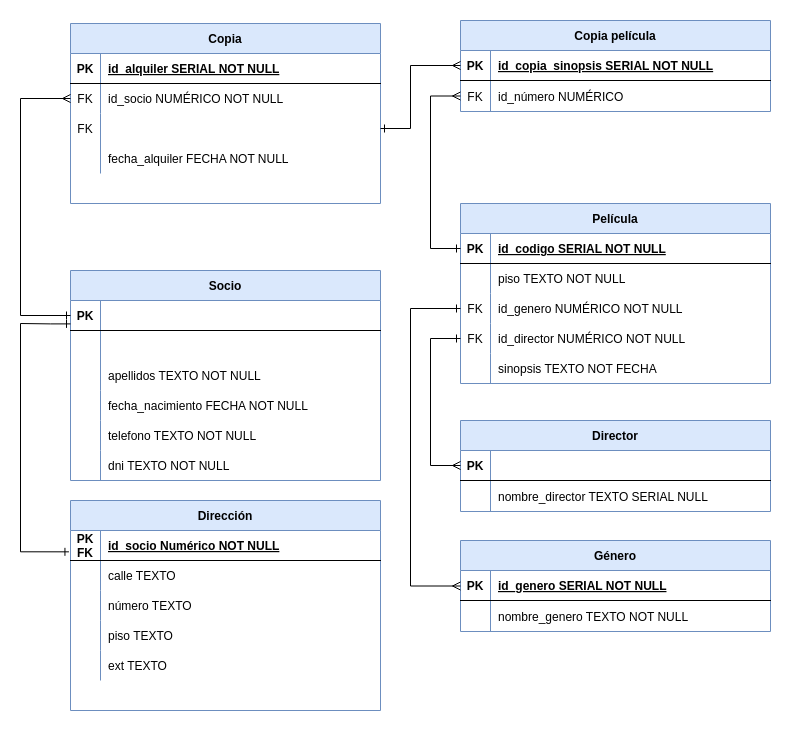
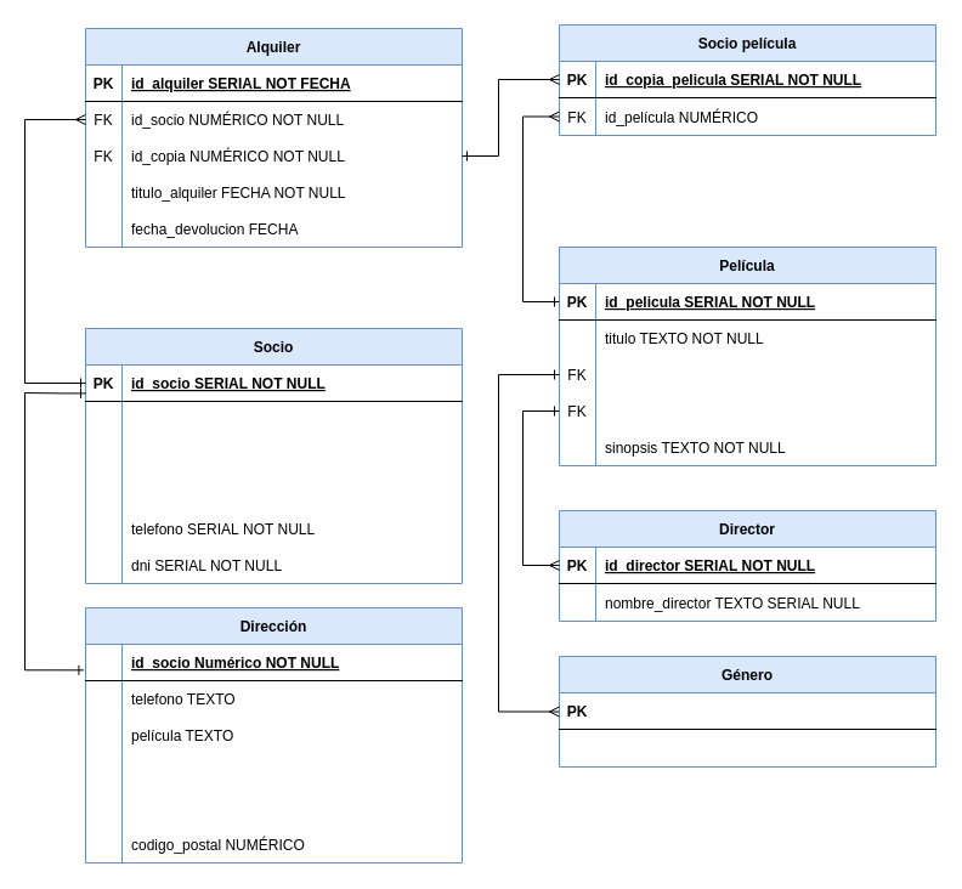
- <mxCell id="85" value="Copia película" style="shape=table;startSize=30;container=1;collapsible=1;childLayout=tableLayout;fixedRows=1;rowLines=0;fontStyle=1;align=center;resizeLast=1;fillColor=#dae8fc;strokeColor=#6c8ebf;" parent="1" vertex="1"><mxGeometry x="460" y="20" width="310" height="91" as="geometry" /></mxCell>
+ <mxCell id="85" value="Socio película" style="shape=table;startSize=30;container=1;collapsible=1;childLayout=tableLayout;fixedRows=1;rowLines=0;fontStyle=1;align=center;resizeLast=1;fillColor=#dae8fc;strokeColor=#6c8ebf;" parent="1" vertex="1"><mxGeometry x="460" y="20" width="310" height="91" as="geometry" /></mxCell>
- <mxCell id="69" value="Copia" style="shape=table;startSize=30;container=1;collapsible=1;childLayout=tableLayout;fixedRows=1;rowLines=0;fontStyle=1;align=center;resizeLast=1;fillColor=#dae8fc;strokeColor=#6c8ebf;" parent="1" vertex="1"><mxGeometry x="70" y="23" width="310" height="180" as="geometry" /></mxCell>
+ <mxCell id="69" value="Alquiler" style="shape=table;startSize=30;container=1;collapsible=1;childLayout=tableLayout;fixedRows=1;rowLines=0;fontStyle=1;align=center;resizeLast=1;fillColor=#dae8fc;strokeColor=#6c8ebf;" parent="1" vertex="1"><mxGeometry x="70" y="23" width="310" height="180" as="geometry" /></mxCell>
- <mxCell id="88" value="id_copia_sinopsis SERIAL NOT NULL" style="shape=partialRectangle;overflow=hidden;connectable=0;fillColor=none;top=0;left=0;bottom=0;right=0;align=left;spacingLeft=6;fontStyle=5;" parent="86" vertex="1"><mxGeometry x="30" width="280" height="30" as="geometry"><mxRectangle width="280" height="30" as="alternateBounds" /></mxGeometry></mxCell>
+ <mxCell id="88" value="id_copia_pelicula SERIAL NOT NULL" style="shape=partialRectangle;overflow=hidden;connectable=0;fillColor=none;top=0;left=0;bottom=0;right=0;align=left;spacingLeft=6;fontStyle=5;" parent="86" vertex="1"><mxGeometry x="30" width="280" height="30" as="geometry"><mxRectangle width="280" height="30" as="alternateBounds" /></mxGeometry></mxCell>
- <mxCell id="72" value="id_alquiler SERIAL NOT NULL" style="shape=partialRectangle;overflow=hidden;connectable=0;fillColor=none;top=0;left=0;bottom=0;right=0;align=left;spacingLeft=6;fontStyle=5;" parent="70" vertex="1"><mxGeometry x="30" width="280" height="30" as="geometry"><mxRectangle width="280" height="30" as="alternateBounds" /></mxGeometry></mxCell>
+ <mxCell id="72" value="id_alquiler SERIAL NOT FECHA" style="shape=partialRectangle;overflow=hidden;connectable=0;fillColor=none;top=0;left=0;bottom=0;right=0;align=left;spacingLeft=6;fontStyle=5;" parent="70" vertex="1"><mxGeometry x="30" width="280" height="30" as="geometry"><mxRectangle width="280" height="30" as="alternateBounds" /></mxGeometry></mxCell>
- <mxCell id="91" value="id_número NUMÉRICO" style="shape=partialRectangle;overflow=hidden;connectable=0;fillColor=none;top=0;left=0;bottom=0;right=0;align=left;spacingLeft=6;" parent="89" vertex="1"><mxGeometry x="30" width="280" height="31" as="geometry"><mxRectangle width="280" height="31" as="alternateBounds" /></mxGeometry></mxCell>
+ <mxCell id="91" value="id_película NUMÉRICO" style="shape=partialRectangle;overflow=hidden;connectable=0;fillColor=none;top=0;left=0;bottom=0;right=0;align=left;spacingLeft=6;" parent="89" vertex="1"><mxGeometry x="30" width="280" height="31" as="geometry"><mxRectangle width="280" height="31" as="alternateBounds" /></mxGeometry></mxCell>
+ <mxCell id="78" value="id_copia NUMÉRICO NOT NULL" style="shape=partialRectangle;overflow=hidden;connectable=0;fillColor=none;top=0;left=0;bottom=0;right=0;align=left;spacingLeft=6;" parent="76" vertex="1"><mxGeometry x="30" width="280" height="30" as="geometry"><mxRectangle width="280" height="30" as="alternateBounds" /></mxGeometry></mxCell>
- <mxCell id="81" value="fecha_alquiler FECHA NOT NULL" style="shape=partialRectangle;overflow=hidden;connectable=0;fillColor=none;top=0;left=0;bottom=0;right=0;align=left;spacingLeft=6;" parent="79" vertex="1"><mxGeometry x="30" width="280" height="30" as="geometry"><mxRectangle width="280" height="30" as="alternateBounds" /></mxGeometry></mxCell>
+ <mxCell id="81" value="titulo_alquiler FECHA NOT NULL" style="shape=partialRectangle;overflow=hidden;connectable=0;fillColor=none;top=0;left=0;bottom=0;right=0;align=left;spacingLeft=6;" parent="79" vertex="1"><mxGeometry x="30" width="280" height="30" as="geometry"><mxRectangle width="280" height="30" as="alternateBounds" /></mxGeometry></mxCell>
+ <mxCell id="84" value="fecha_devolucion FECHA" style="shape=partialRectangle;overflow=hidden;connectable=0;fillColor=none;top=0;left=0;bottom=0;right=0;align=left;spacingLeft=6;" parent="82" vertex="1"><mxGeometry x="30" width="280" height="30" as="geometry"><mxRectangle width="280" height="30" as="alternateBounds" /></mxGeometry></mxCell>
- <mxCell id="42" value="id_codigo SERIAL NOT NULL" style="shape=partialRectangle;overflow=hidden;connectable=0;fillColor=none;top=0;left=0;bottom=0;right=0;align=left;spacingLeft=6;fontStyle=5;" parent="40" vertex="1"><mxGeometry x="30" width="280" height="30" as="geometry"><mxRectangle width="280" height="30" as="alternateBounds" /></mxGeometry></mxCell>
+ <mxCell id="42" value="id_pelicula SERIAL NOT NULL" style="shape=partialRectangle;overflow=hidden;connectable=0;fillColor=none;top=0;left=0;bottom=0;right=0;align=left;spacingLeft=6;fontStyle=5;" parent="40" vertex="1"><mxGeometry x="30" width="280" height="30" as="geometry"><mxRectangle width="280" height="30" as="alternateBounds" /></mxGeometry></mxCell>
- <mxCell id="45" value="piso TEXTO NOT NULL" style="shape=partialRectangle;overflow=hidden;connectable=0;fillColor=none;top=0;left=0;bottom=0;right=0;align=left;spacingLeft=6;" parent="43" vertex="1"><mxGeometry x="30" width="280" height="30" as="geometry"><mxRectangle width="280" height="30" as="alternateBounds" /></mxGeometry></mxCell>
+ <mxCell id="45" value="titulo TEXTO NOT NULL" style="shape=partialRectangle;overflow=hidden;connectable=0;fillColor=none;top=0;left=0;bottom=0;right=0;align=left;spacingLeft=6;" parent="43" vertex="1"><mxGeometry x="30" width="280" height="30" as="geometry"><mxRectangle width="280" height="30" as="alternateBounds" /></mxGeometry></mxCell>
- <mxCell id="48" value="id_genero NUMÉRICO NOT NULL" style="shape=partialRectangle;overflow=hidden;connectable=0;fillColor=none;top=0;left=0;bottom=0;right=0;align=left;spacingLeft=6;" parent="46" vertex="1"><mxGeometry x="30" width="280" height="30" as="geometry"><mxRectangle width="280" height="30" as="alternateBounds" /></mxGeometry></mxCell>
+ <mxCell id="5" value="id_socio SERIAL NOT NULL" style="shape=partialRectangle;overflow=hidden;connectable=0;fillColor=none;top=0;left=0;bottom=0;right=0;align=left;spacingLeft=6;fontStyle=5;" parent="3" vertex="1"><mxGeometry x="30" width="280" height="30" as="geometry"><mxRectangle width="280" height="30" as="alternateBounds" /></mxGeometry></mxCell>
- <mxCell id="51" value="id_director NUMÉRICO NOT NULL" style="shape=partialRectangle;overflow=hidden;connectable=0;fillColor=none;top=0;left=0;bottom=0;right=0;align=left;spacingLeft=6;" parent="49" vertex="1"><mxGeometry x="30" width="280" height="30" as="geometry"><mxRectangle width="280" height="30" as="alternateBounds" /></mxGeometry></mxCell>
- <mxCell id="54" value="sinopsis TEXTO NOT FECHA" style="shape=partialRectangle;overflow=hidden;connectable=0;fillColor=none;top=0;left=0;bottom=0;right=0;align=left;spacingLeft=6;" parent="52" vertex="1"><mxGeometry x="30" width="280" height="30" as="geometry"><mxRectangle width="280" height="30" as="alternateBounds" /></mxGeometry></mxCell>
+ <mxCell id="54" value="sinopsis TEXTO NOT NULL" style="shape=partialRectangle;overflow=hidden;connectable=0;fillColor=none;top=0;left=0;bottom=0;right=0;align=left;spacingLeft=6;" parent="52" vertex="1"><mxGeometry x="30" width="280" height="30" as="geometry"><mxRectangle width="280" height="30" as="alternateBounds" /></mxGeometry></mxCell>
- <mxCell id="10" value="apellidos TEXTO NOT NULL" style="shape=partialRectangle;overflow=hidden;connectable=0;fillColor=none;top=0;left=0;bottom=0;right=0;align=left;spacingLeft=6;" parent="8" vertex="1"><mxGeometry x="30" width="280" height="30" as="geometry"><mxRectangle width="280" height="30" as="alternateBounds" /></mxGeometry></mxCell>
- <mxCell id="13" value="fecha_nacimiento FECHA NOT NULL" style="shape=partialRectangle;overflow=hidden;connectable=0;fillColor=none;top=0;left=0;bottom=0;right=0;align=left;spacingLeft=6;" parent="11" vertex="1"><mxGeometry x="30" width="280" height="30" as="geometry"><mxRectangle width="280" height="30" as="alternateBounds" /></mxGeometry></mxCell>
- <mxCell id="16" value="telefono TEXTO NOT NULL" style="shape=partialRectangle;overflow=hidden;connectable=0;fillColor=none;top=0;left=0;bottom=0;right=0;align=left;spacingLeft=6;" parent="14" vertex="1"><mxGeometry x="30" width="280" height="30" as="geometry"><mxRectangle width="280" height="30" as="alternateBounds" /></mxGeometry></mxCell>
+ <mxCell id="16" value="telefono SERIAL NOT NULL" style="shape=partialRectangle;overflow=hidden;connectable=0;fillColor=none;top=0;left=0;bottom=0;right=0;align=left;spacingLeft=6;" parent="14" vertex="1"><mxGeometry x="30" width="280" height="30" as="geometry"><mxRectangle width="280" height="30" as="alternateBounds" /></mxGeometry></mxCell>
- <mxCell id="19" value="dni TEXTO NOT NULL" style="shape=partialRectangle;overflow=hidden;connectable=0;fillColor=none;top=0;left=0;bottom=0;right=0;align=left;spacingLeft=6;" parent="17" vertex="1"><mxGeometry x="30" width="280" height="30" as="geometry"><mxRectangle width="280" height="30" as="alternateBounds" /></mxGeometry></mxCell>
+ <mxCell id="19" value="dni SERIAL NOT NULL" style="shape=partialRectangle;overflow=hidden;connectable=0;fillColor=none;top=0;left=0;bottom=0;right=0;align=left;spacingLeft=6;" parent="17" vertex="1"><mxGeometry x="30" width="280" height="30" as="geometry"><mxRectangle width="280" height="30" as="alternateBounds" /></mxGeometry></mxCell>
+ <mxCell id="65" value="id_director SERIAL NOT NULL" style="shape=partialRectangle;overflow=hidden;connectable=0;fillColor=none;top=0;left=0;bottom=0;right=0;align=left;spacingLeft=6;fontStyle=5;" parent="63" vertex="1"><mxGeometry x="30" width="280" height="30" as="geometry"><mxRectangle width="280" height="30" as="alternateBounds" /></mxGeometry></mxCell>
- <mxCell id="22" value="PK&#10;FK&#10;" style="shape=partialRectangle;overflow=hidden;connectable=0;fillColor=none;top=0;left=0;bottom=0;right=0;fontStyle=1;" parent="21" vertex="1"><mxGeometry width="30" height="30" as="geometry"><mxRectangle width="30" height="30" as="alternateBounds" /></mxGeometry></mxCell>
- <mxCell id="26" value="calle TEXTO" style="shape=partialRectangle;overflow=hidden;connectable=0;fillColor=none;top=0;left=0;bottom=0;right=0;align=left;spacingLeft=6;" parent="24" vertex="1"><mxGeometry x="30" width="280" height="30" as="geometry"><mxRectangle width="280" height="30" as="alternateBounds" /></mxGeometry></mxCell>
+ <mxCell id="26" value="telefono TEXTO" style="shape=partialRectangle;overflow=hidden;connectable=0;fillColor=none;top=0;left=0;bottom=0;right=0;align=left;spacingLeft=6;" parent="24" vertex="1"><mxGeometry x="30" width="280" height="30" as="geometry"><mxRectangle width="280" height="30" as="alternateBounds" /></mxGeometry></mxCell>
- <mxCell id="58" value="id_genero SERIAL NOT NULL" style="shape=partialRectangle;overflow=hidden;connectable=0;fillColor=none;top=0;left=0;bottom=0;right=0;align=left;spacingLeft=6;fontStyle=5;" parent="56" vertex="1"><mxGeometry x="30" width="280" height="30" as="geometry"><mxRectangle width="280" height="30" as="alternateBounds" /></mxGeometry></mxCell>
- <mxCell id="29" value="número TEXTO" style="shape=partialRectangle;overflow=hidden;connectable=0;fillColor=none;top=0;left=0;bottom=0;right=0;align=left;spacingLeft=6;" parent="27" vertex="1"><mxGeometry x="30" width="280" height="30" as="geometry"><mxRectangle width="280" height="30" as="alternateBounds" /></mxGeometry></mxCell>
+ <mxCell id="29" value="película TEXTO" style="shape=partialRectangle;overflow=hidden;connectable=0;fillColor=none;top=0;left=0;bottom=0;right=0;align=left;spacingLeft=6;" parent="27" vertex="1"><mxGeometry x="30" width="280" height="30" as="geometry"><mxRectangle width="280" height="30" as="alternateBounds" /></mxGeometry></mxCell>
- <mxCell id="61" value="nombre_genero TEXTO NOT NULL" style="shape=partialRectangle;overflow=hidden;connectable=0;fillColor=none;top=0;left=0;bottom=0;right=0;align=left;spacingLeft=6;" parent="59" vertex="1"><mxGeometry x="30" width="280" height="31" as="geometry"><mxRectangle width="280" height="31" as="alternateBounds" /></mxGeometry></mxCell>
- <mxCell id="32" value="piso TEXTO" style="shape=partialRectangle;overflow=hidden;connectable=0;fillColor=none;top=0;left=0;bottom=0;right=0;align=left;spacingLeft=6;" parent="30" vertex="1"><mxGeometry x="30" width="280" height="30" as="geometry"><mxRectangle width="280" height="30" as="alternateBounds" /></mxGeometry></mxCell>
- <mxCell id="35" value="ext TEXTO" style="shape=partialRectangle;overflow=hidden;connectable=0;fillColor=none;top=0;left=0;bottom=0;right=0;align=left;spacingLeft=6;" parent="33" vertex="1"><mxGeometry x="30" width="280" height="30" as="geometry"><mxRectangle width="280" height="30" as="alternateBounds" /></mxGeometry></mxCell>
+ <mxCell id="38" value="codigo_postal NUMÉRICO" style="shape=partialRectangle;overflow=hidden;connectable=0;fillColor=none;top=0;left=0;bottom=0;right=0;align=left;spacingLeft=6;" vertex="1" parent="36"><mxGeometry x="30" width="280" height="30" as="geometry"><mxRectangle width="280" height="30" as="alternateBounds" /></mxGeometry></mxCell>
